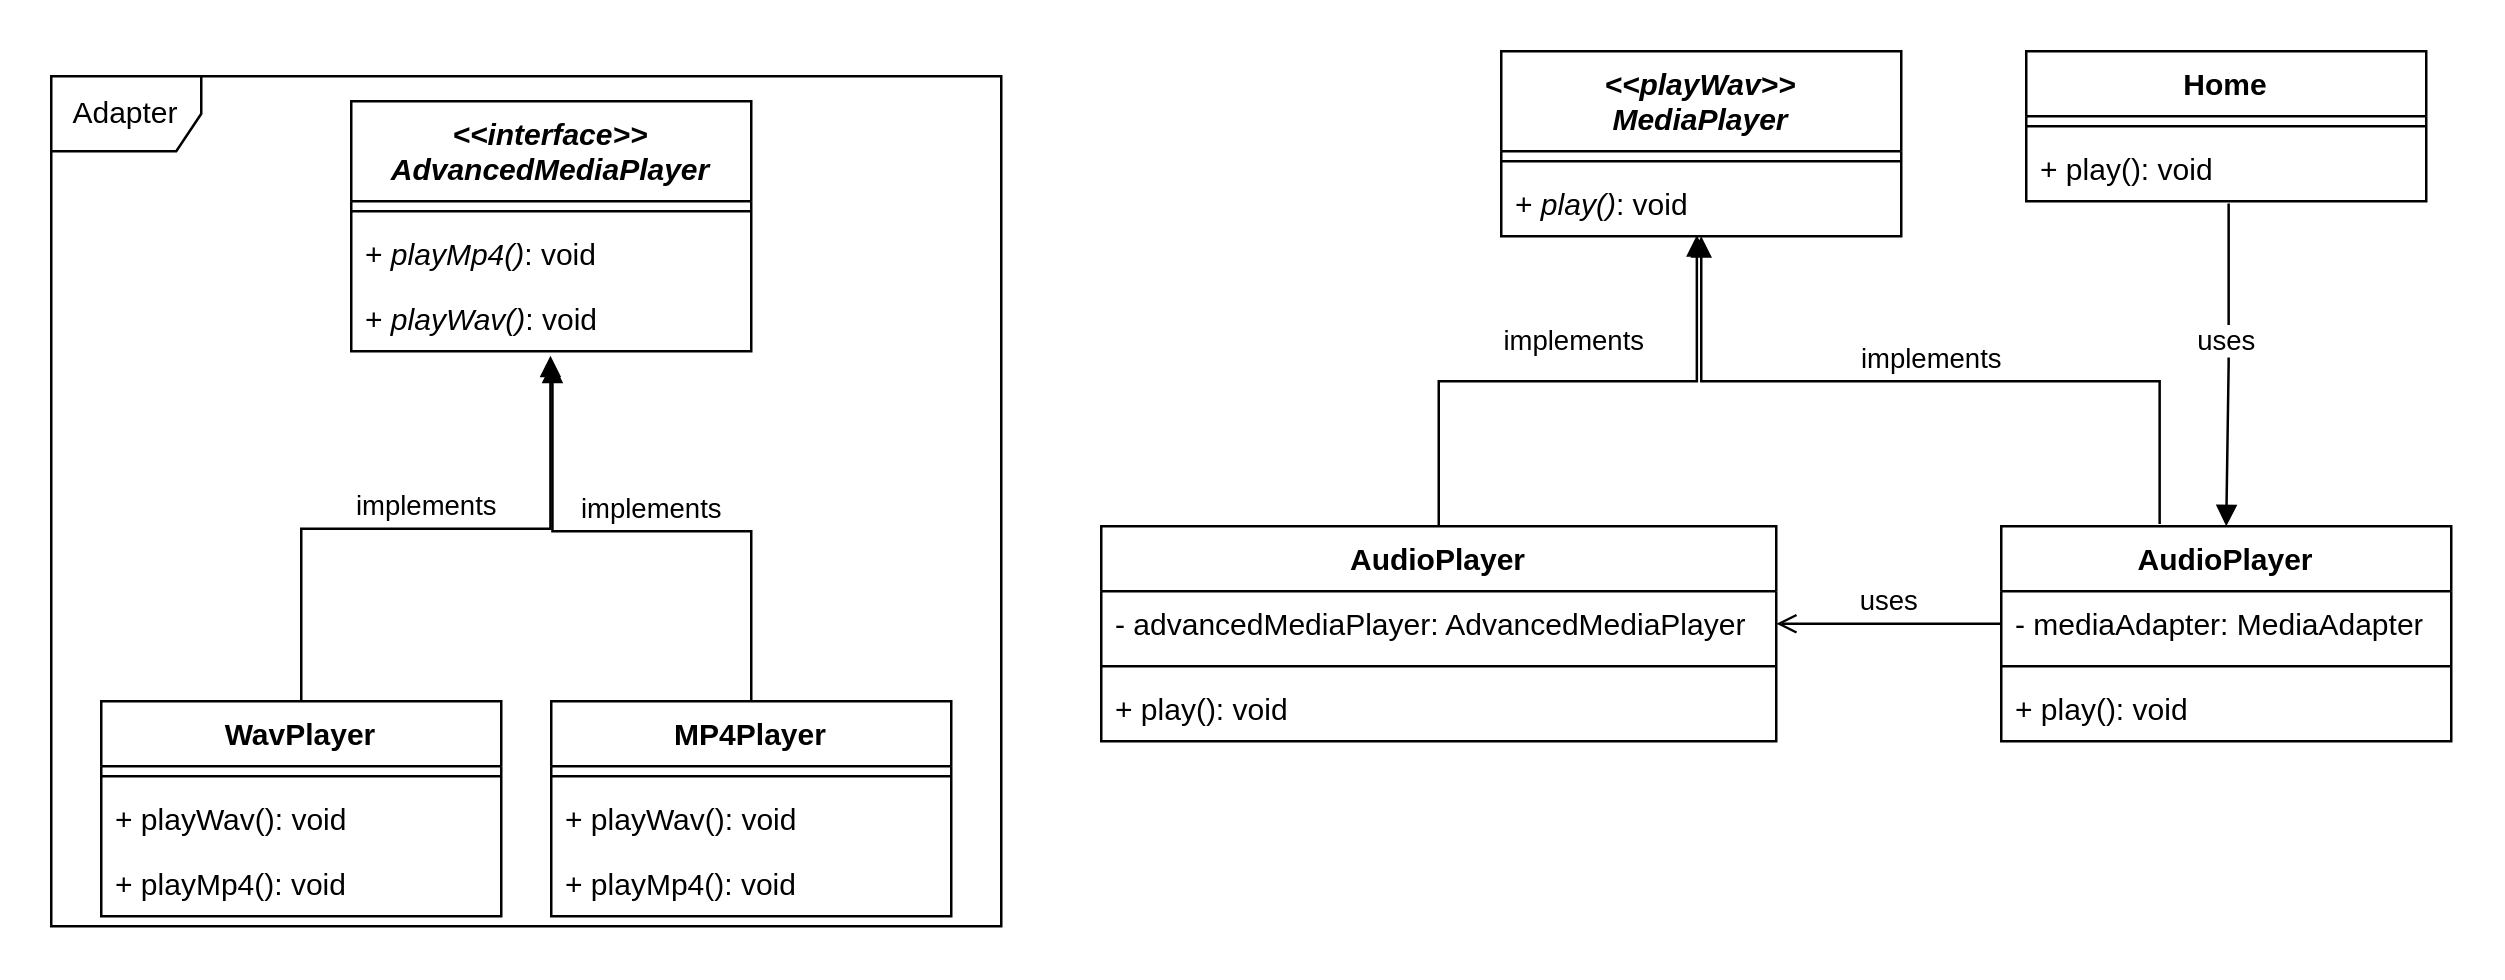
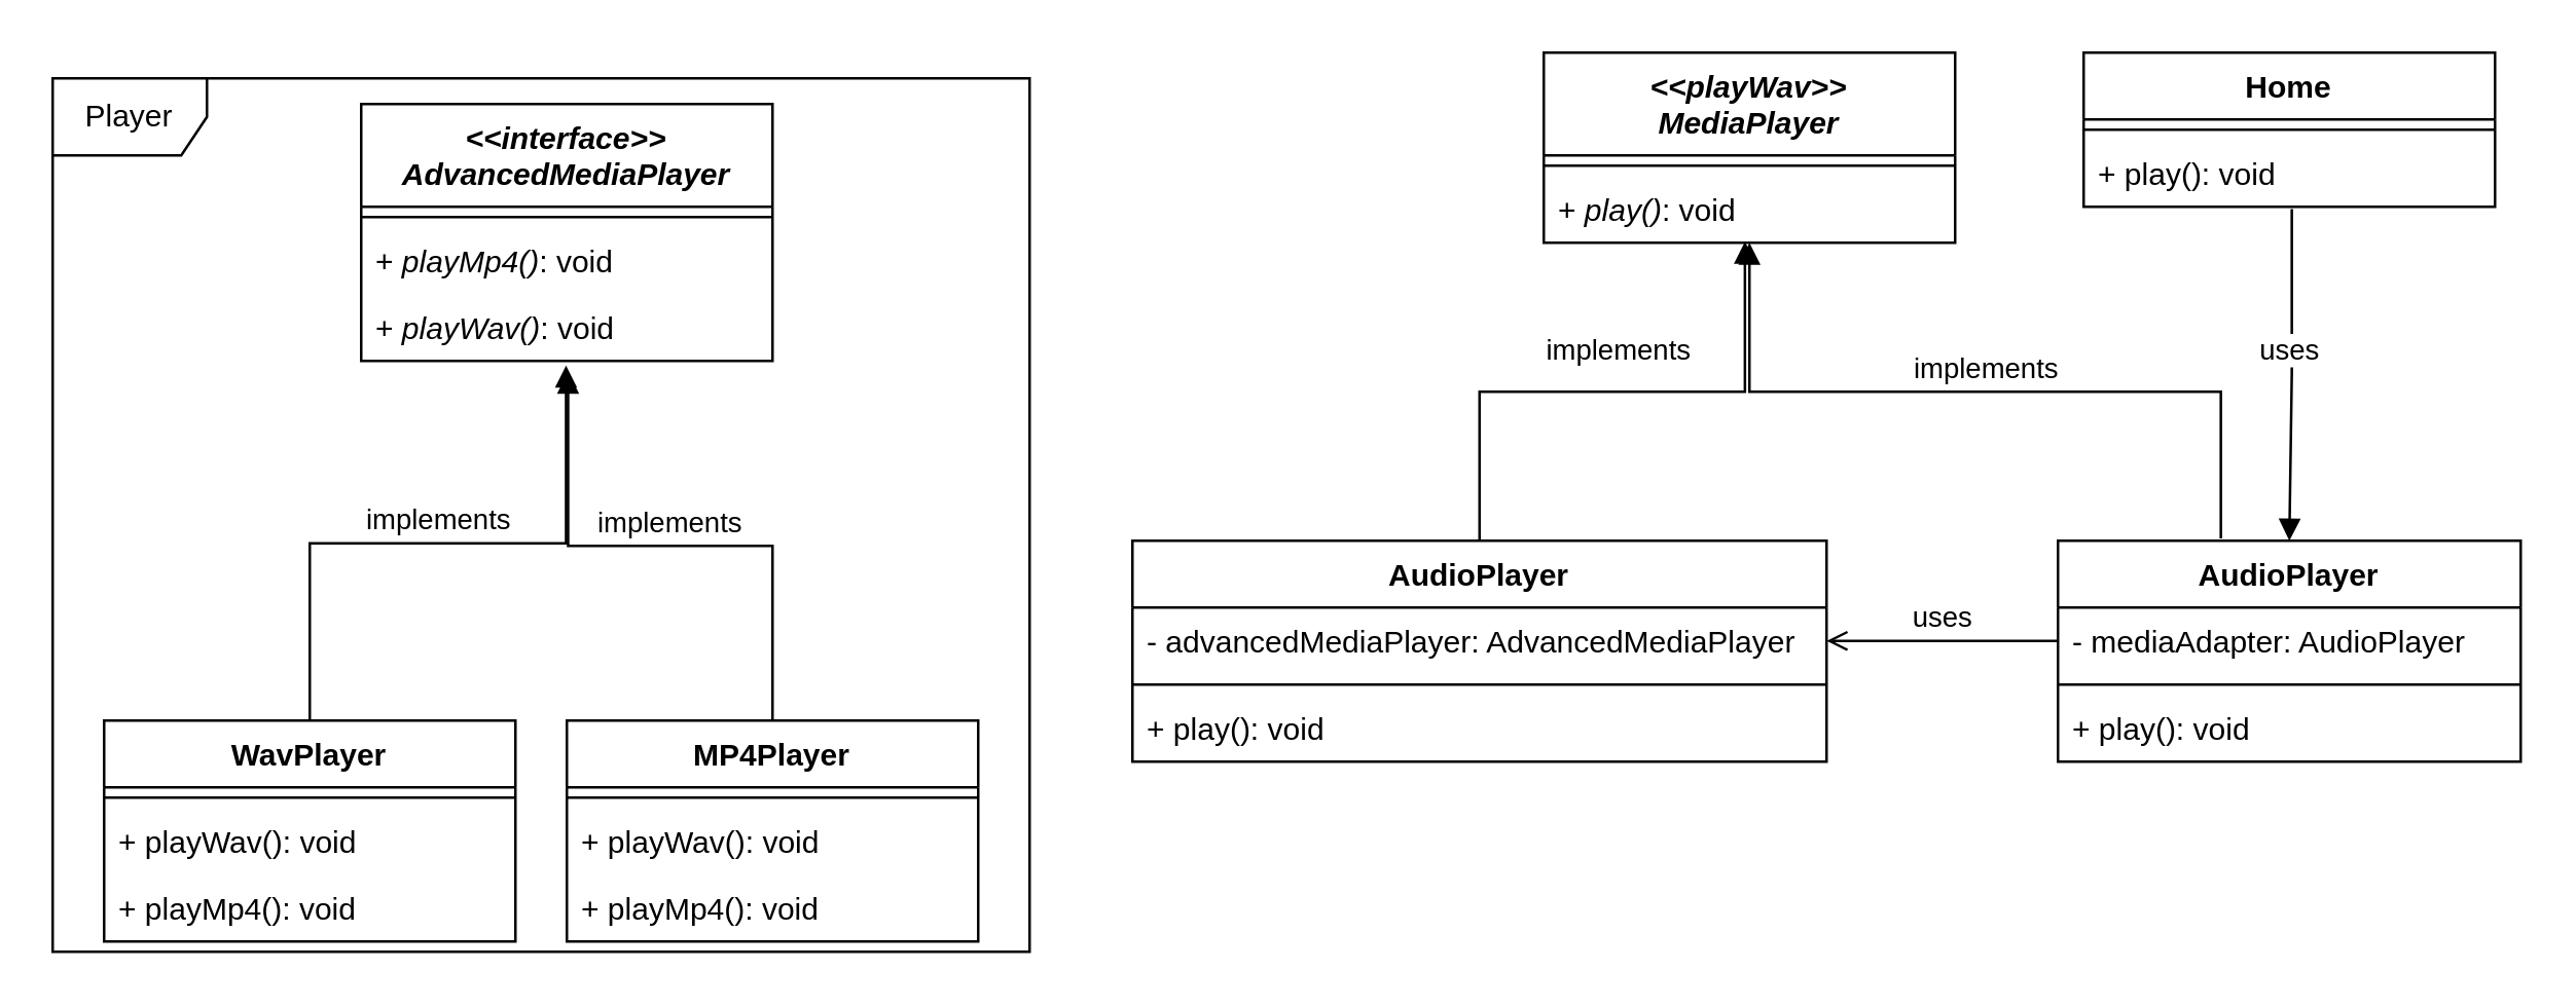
- <mxCell id="34" value="Adapter" style="shape=umlFrame;whiteSpace=wrap;html=1;pointerEvents=0;" vertex="1" parent="1"><mxGeometry x="20" y="30" width="380" height="340" as="geometry" /></mxCell>
+ <mxCell id="34" value="Player" style="shape=umlFrame;whiteSpace=wrap;html=1;pointerEvents=0;" vertex="1" parent="1"><mxGeometry x="20" y="30" width="380" height="340" as="geometry" /></mxCell>
- <mxCell id="9" value="- mediaAdapter: MediaAdapter&lt;br&gt;" style="text;strokeColor=none;fillColor=none;align=left;verticalAlign=top;spacingLeft=4;spacingRight=4;overflow=hidden;rotatable=0;points=[[0,0.5],[1,0.5]];portConstraint=eastwest;whiteSpace=wrap;html=1;" vertex="1" parent="8"><mxGeometry y="26" width="180" height="26" as="geometry" /></mxCell>
+ <mxCell id="9" value="- mediaAdapter: AudioPlayer&lt;br&gt;" style="text;strokeColor=none;fillColor=none;align=left;verticalAlign=top;spacingLeft=4;spacingRight=4;overflow=hidden;rotatable=0;points=[[0,0.5],[1,0.5]];portConstraint=eastwest;whiteSpace=wrap;html=1;" vertex="1" parent="8"><mxGeometry y="26" width="180" height="26" as="geometry" /></mxCell>
